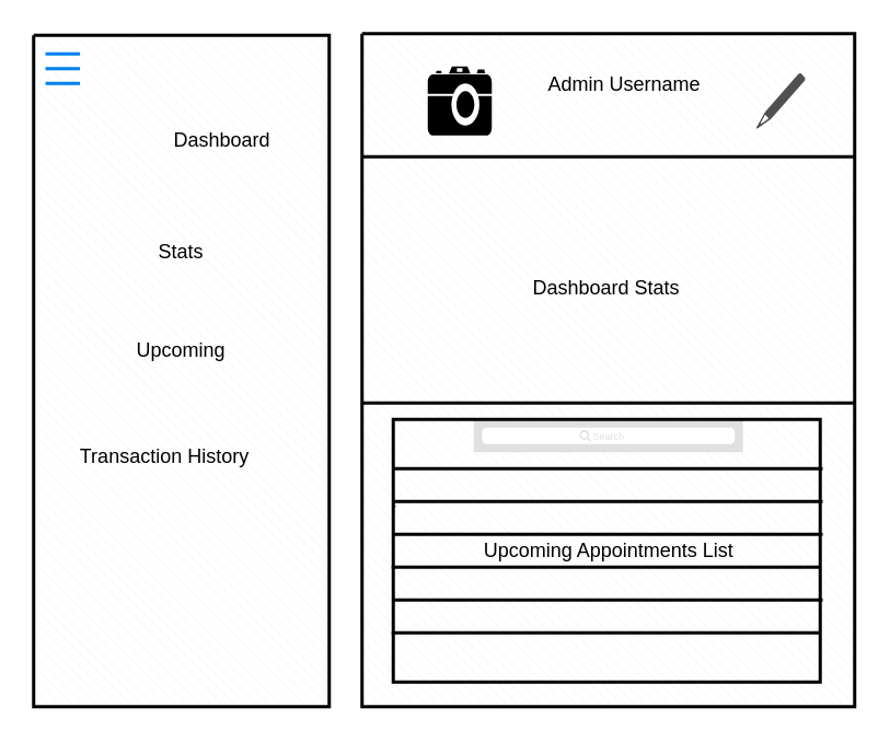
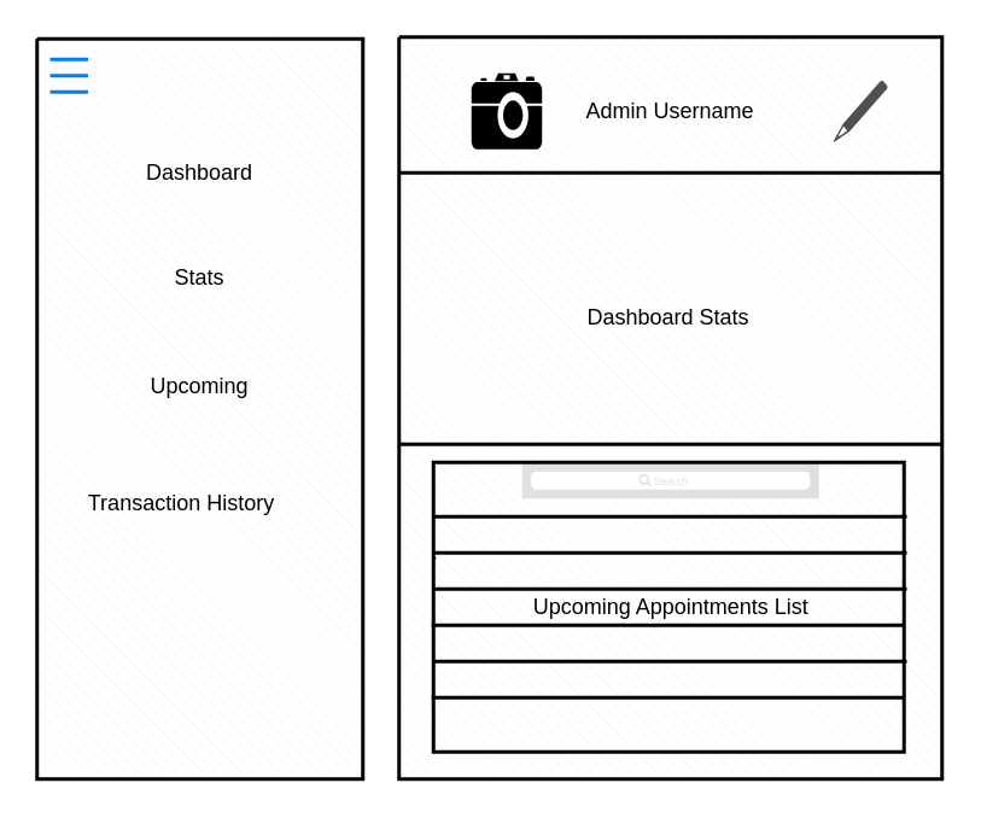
- <mxCell id="5" value="&lt;font color=&quot;#000000&quot;&gt;Admin Username&lt;/font&gt;" style="text;html=1;strokeColor=none;fillColor=none;align=center;verticalAlign=middle;whiteSpace=wrap;rounded=0;sketch=0;" parent="1" vertex="1"><mxGeometry x="325" y="41" width="110" height="20" as="geometry" /></mxCell>
+ <mxCell id="5" value="&lt;font color=&quot;#000000&quot;&gt;Admin Username&lt;/font&gt;" style="text;html=1;strokeColor=none;fillColor=none;align=center;verticalAlign=middle;whiteSpace=wrap;rounded=0;sketch=0;" parent="1" vertex="1"><mxGeometry x="315" y="51" width="110" height="20" as="geometry" /></mxCell>
- <mxCell id="13" value="&lt;font color=&quot;#000000&quot;&gt;Dashboard&lt;br&gt;&lt;/font&gt;" style="text;html=1;strokeColor=none;fillColor=none;align=center;verticalAlign=middle;whiteSpace=wrap;rounded=0;sketch=0;" parent="1" vertex="1"><mxGeometry x="85" y="62.5" width="100" height="45" as="geometry" /></mxCell>
+ <mxCell id="13" value="&lt;font color=&quot;#000000&quot;&gt;Dashboard&lt;br&gt;&lt;/font&gt;" style="text;html=1;strokeColor=none;fillColor=none;align=center;verticalAlign=middle;whiteSpace=wrap;rounded=0;sketch=0;" parent="1" vertex="1"><mxGeometry x="60" y="72.5" width="100" height="45" as="geometry" /></mxCell>
